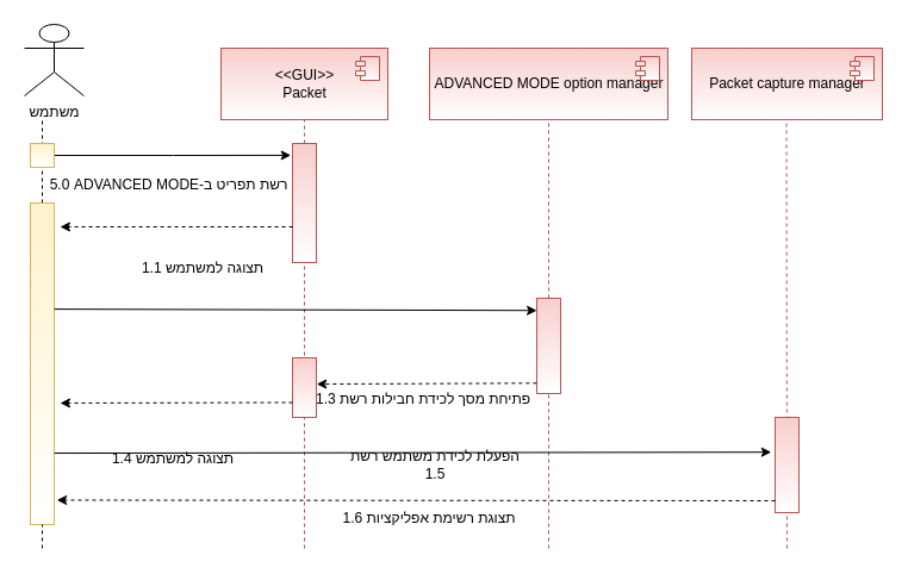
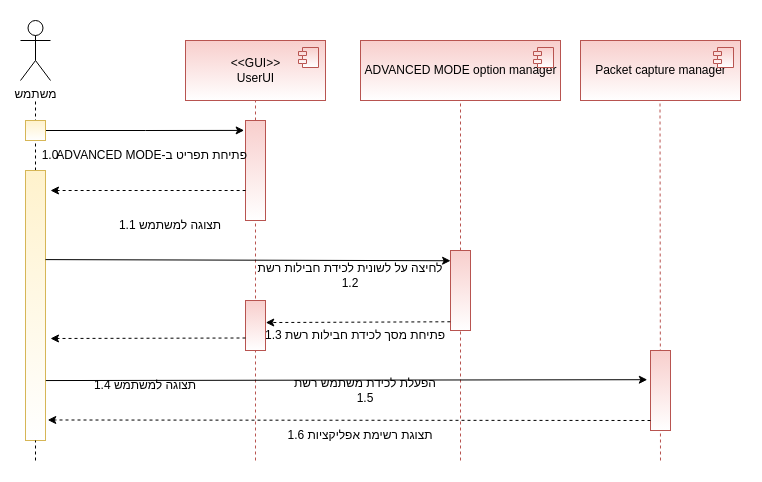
- <mxCell id="2" value="משתמש" style="shape=umlActor;verticalLabelPosition=bottom;verticalAlign=top;html=1;outlineConnect=0;gradientColor=#ffffff;" parent="1" vertex="1"><mxGeometry x="20" y="20" width="50" height="60" as="geometry" /></mxCell>
+ <mxCell id="2" value="משתמש" style="shape=umlActor;verticalLabelPosition=bottom;verticalAlign=top;html=1;outlineConnect=0;gradientColor=#ffffff;" parent="1" vertex="1"><mxGeometry x="20" y="20" width="30" height="60" as="geometry" /></mxCell>
- <mxCell id="17" value="&lt;span&gt;&amp;lt;&amp;lt;GUI&amp;gt;&amp;gt;&lt;/span&gt;&lt;br&gt;&lt;span&gt;Packet&lt;/span&gt;" style="html=1;dropTarget=0;fillColor=#f8cecc;strokeColor=#b85450;gradientColor=#ffffff;" parent="1" vertex="1"><mxGeometry x="185" y="40" width="140" height="60" as="geometry" /></mxCell>
+ <mxCell id="17" value="&lt;span&gt;&amp;lt;&amp;lt;GUI&amp;gt;&amp;gt;&lt;/span&gt;&lt;br&gt;&lt;span&gt;UserUI&lt;/span&gt;" style="html=1;dropTarget=0;fillColor=#f8cecc;strokeColor=#b85450;gradientColor=#ffffff;" parent="1" vertex="1"><mxGeometry x="185" y="40" width="140" height="60" as="geometry" /></mxCell>
- <mxCell id="24" value="5.0" style="text;html=1;strokeColor=none;fillColor=none;align=center;verticalAlign=middle;whiteSpace=wrap;rounded=0;" parent="1" vertex="1"><mxGeometry x="40" y="140" width="20" height="30" as="geometry" /></mxCell>
+ <mxCell id="24" value="1.0" style="text;html=1;strokeColor=none;fillColor=none;align=center;verticalAlign=middle;whiteSpace=wrap;rounded=0;" parent="1" vertex="1"><mxGeometry x="40" y="140" width="20" height="30" as="geometry" /></mxCell>
- <mxCell id="10" value="רשת תפריט ב-ADVANCED MODE&amp;nbsp;" style="text;html=1;strokeColor=none;fillColor=none;align=center;verticalAlign=middle;whiteSpace=wrap;rounded=0;textDirection=rtl;" parent="1" vertex="1"><mxGeometry x="50" y="140" width="200" height="30" as="geometry" /></mxCell>
+ <mxCell id="10" value="פתיחת תפריט ב-ADVANCED MODE&amp;nbsp;" style="text;html=1;strokeColor=none;fillColor=none;align=center;verticalAlign=middle;whiteSpace=wrap;rounded=0;textDirection=rtl;" parent="1" vertex="1"><mxGeometry x="50" y="140" width="200" height="30" as="geometry" /></mxCell>
+ <mxCell id="16" value="לחיצה על לשונית לכידת חבילות רשת 1.2" style="text;html=1;strokeColor=none;fillColor=none;align=center;verticalAlign=middle;whiteSpace=wrap;rounded=0;textDirection=rtl;" parent="1" vertex="1"><mxGeometry x="250" y="260" width="200" height="30" as="geometry" /></mxCell>
